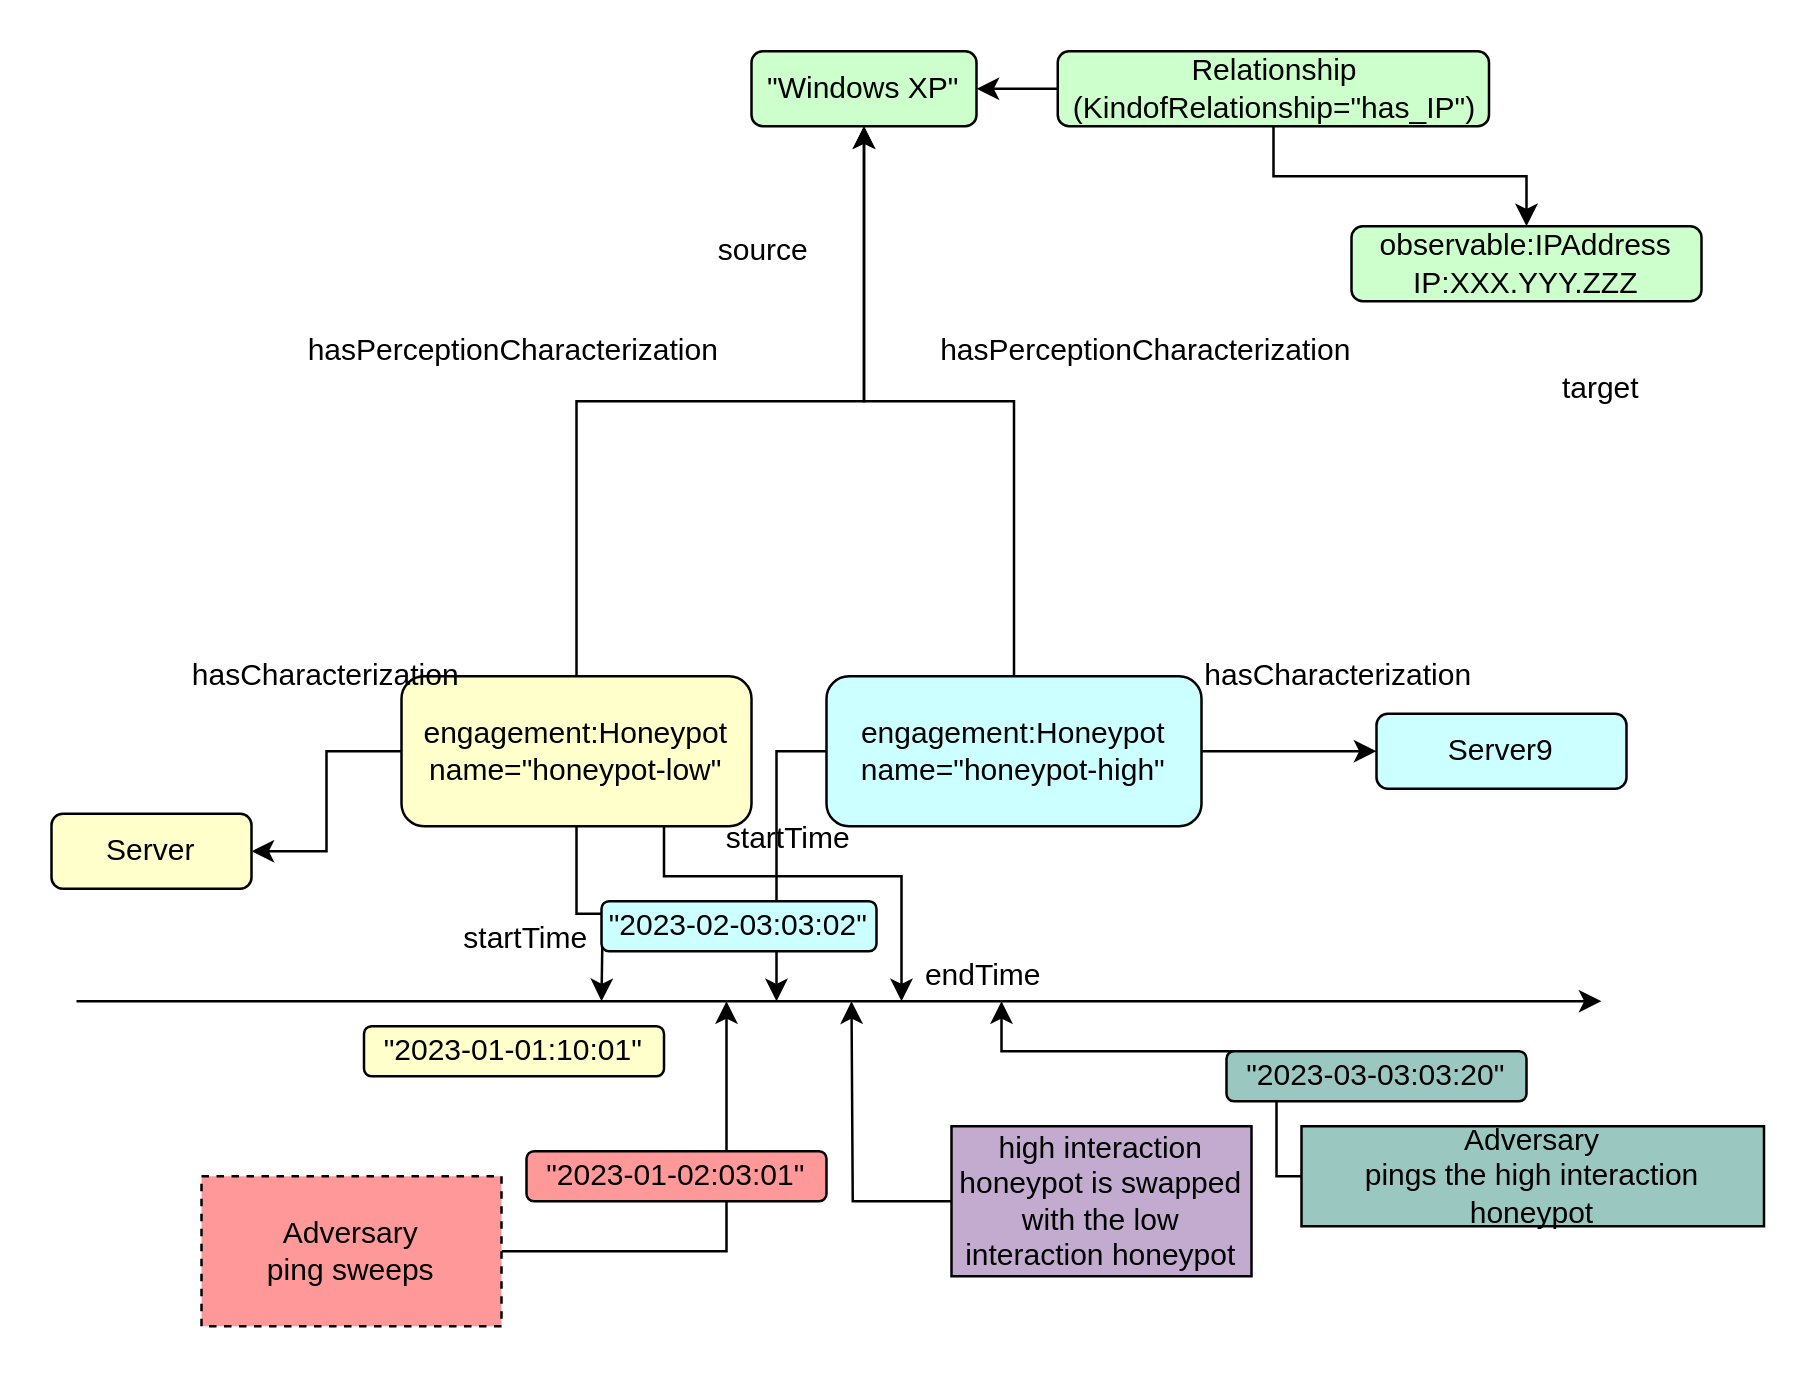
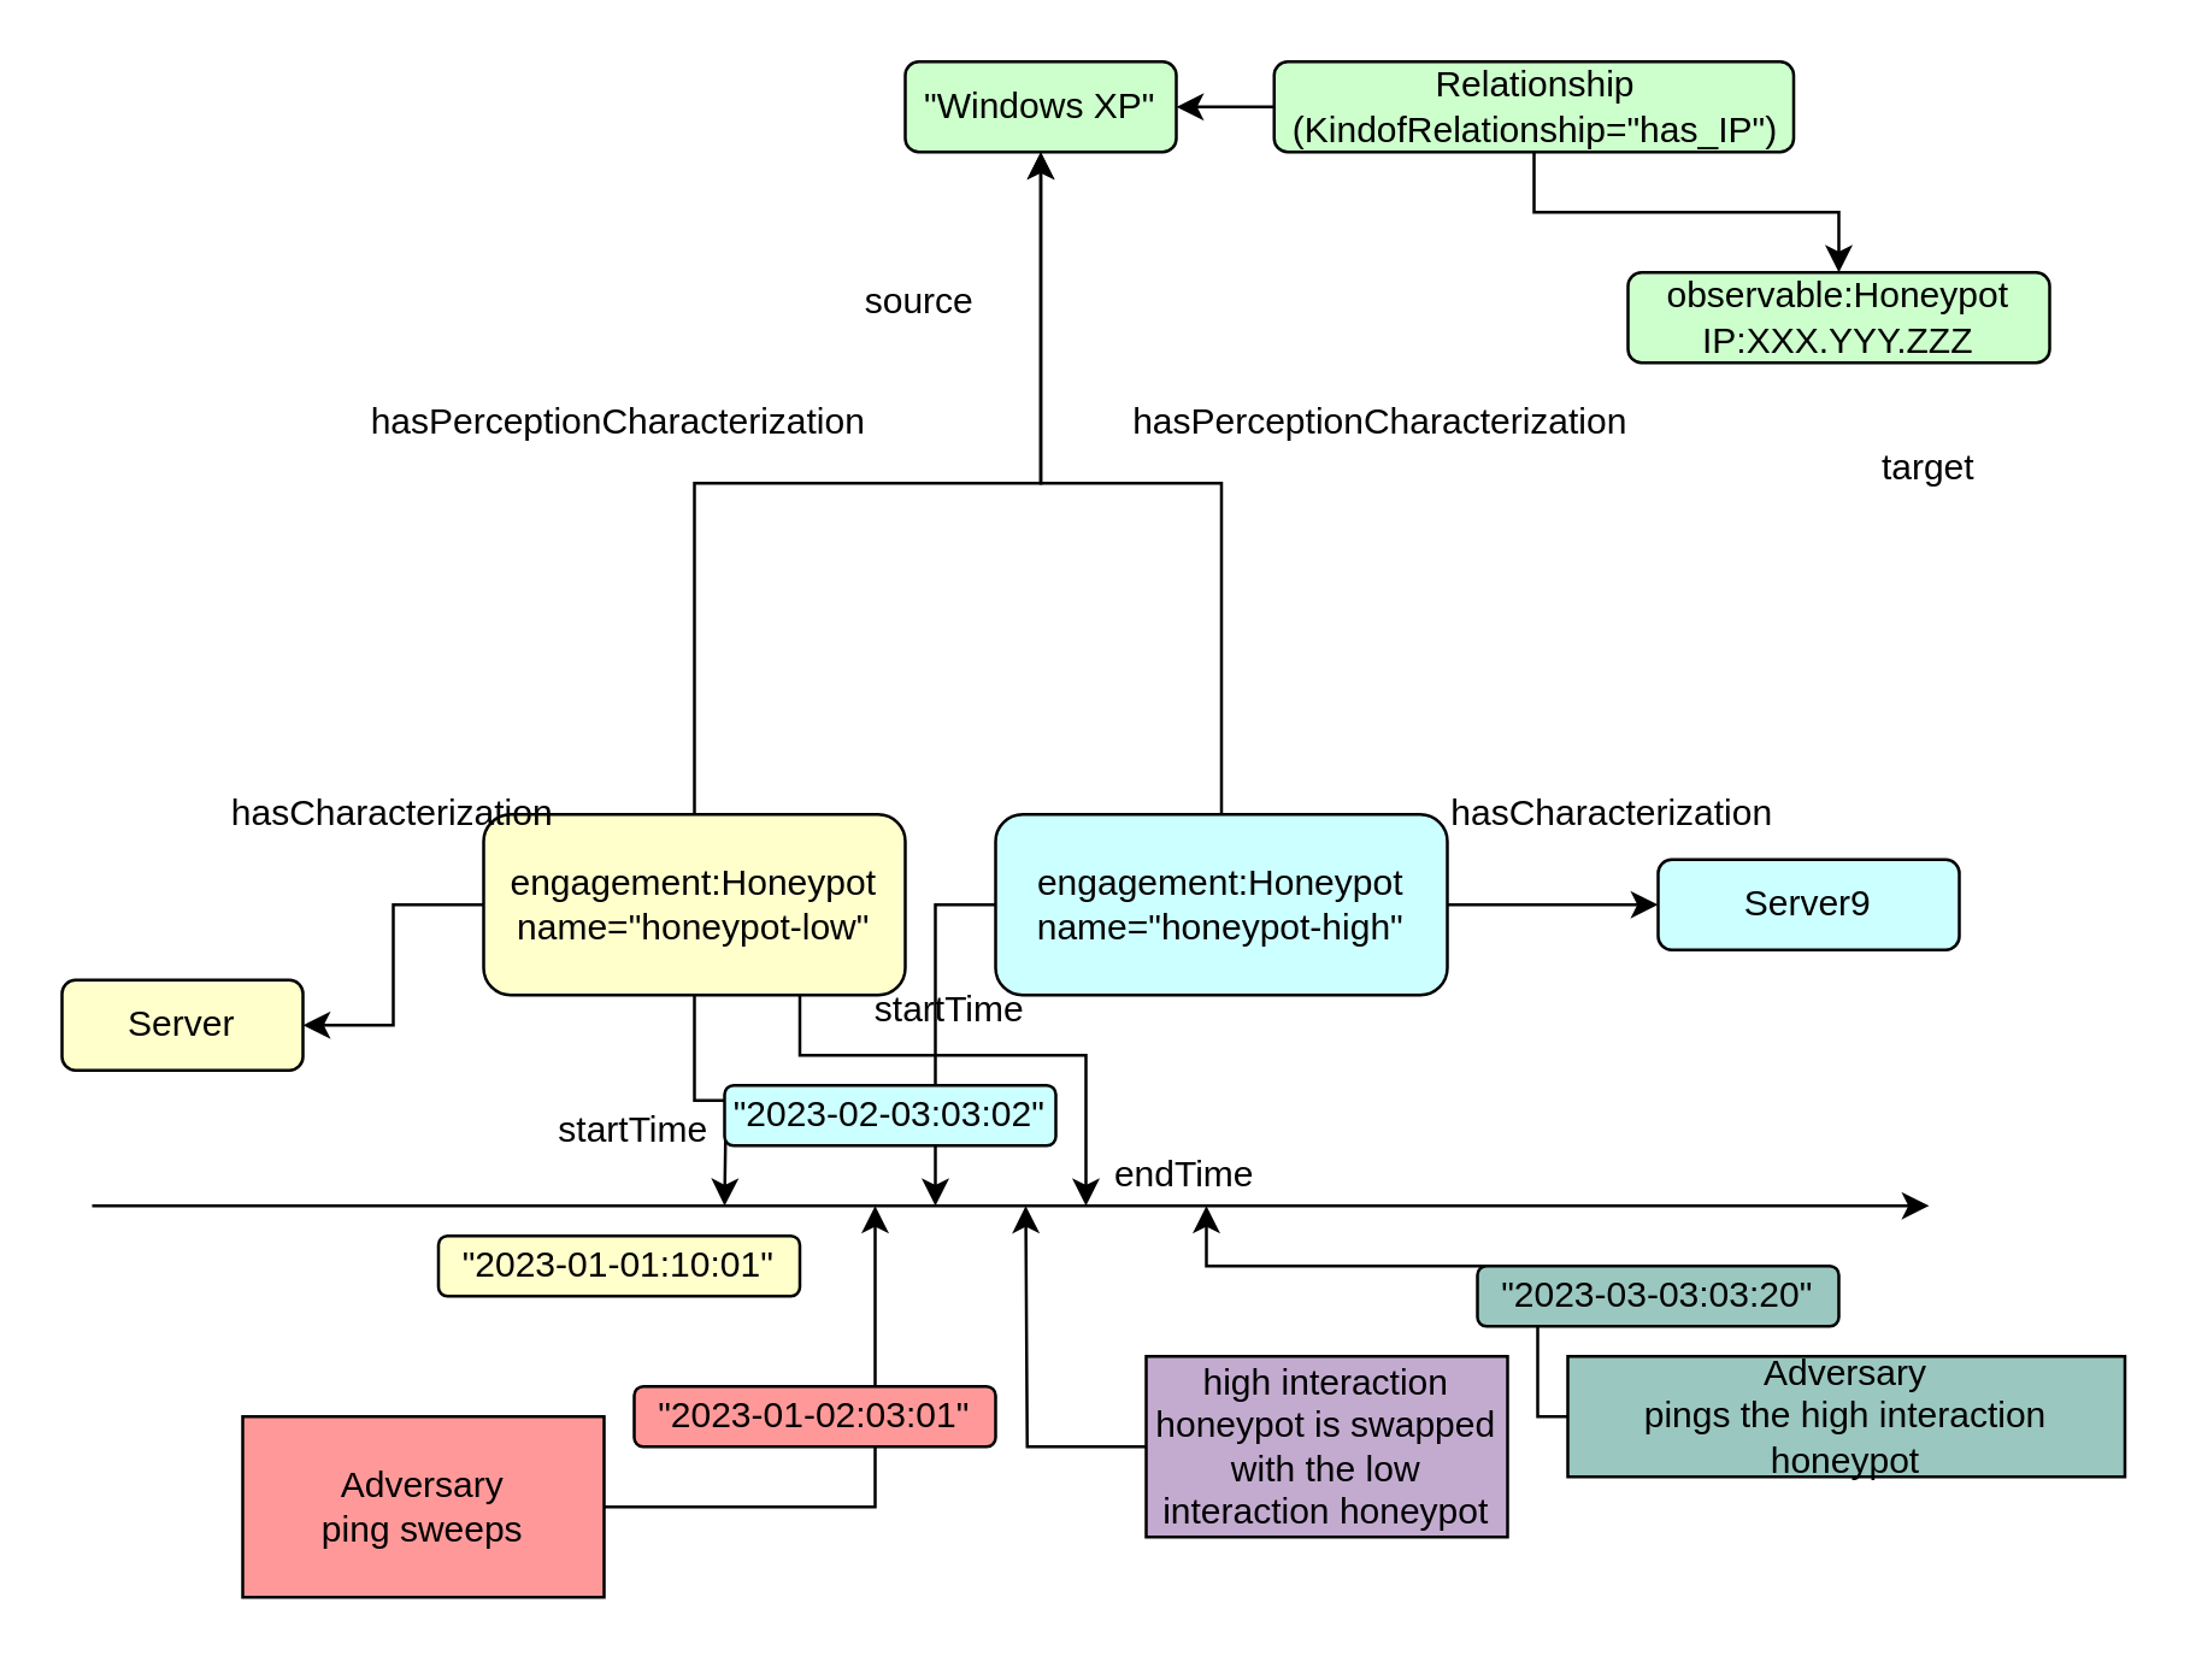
- <mxCell id="22" value="observable:IPAddress&lt;br&gt;&lt;div&gt;IP:XXX.YYY.ZZZ&lt;/div&gt;" style="rounded=1;whiteSpace=wrap;html=1;fillColor=#CCFFCC;" parent="1" vertex="1"><mxGeometry x="540" y="90" width="140" height="30" as="geometry" /></mxCell>
+ <mxCell id="22" value="observable:Honeypot&lt;br&gt;&lt;div&gt;IP:XXX.YYY.ZZZ&lt;/div&gt;" style="rounded=1;whiteSpace=wrap;html=1;fillColor=#CCFFCC;" parent="1" vertex="1"><mxGeometry x="540" y="90" width="140" height="30" as="geometry" /></mxCell>
- <mxCell id="14" value="&lt;div&gt;Adversary&lt;/div&gt;&lt;div&gt;ping sweeps&lt;br&gt;&lt;/div&gt;" style="rounded=0;whiteSpace=wrap;html=1;fillColor=#FF9999;dashed=1;" parent="1" vertex="1"><mxGeometry x="80" y="470" width="120" height="60" as="geometry" /></mxCell>
+ <mxCell id="14" value="&lt;div&gt;Adversary&lt;/div&gt;&lt;div&gt;ping sweeps&lt;br&gt;&lt;/div&gt;" style="rounded=0;whiteSpace=wrap;html=1;fillColor=#FF9999;" parent="1" vertex="1"><mxGeometry x="80" y="470" width="120" height="60" as="geometry" /></mxCell>
